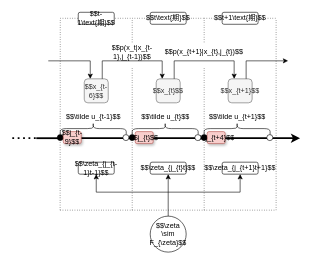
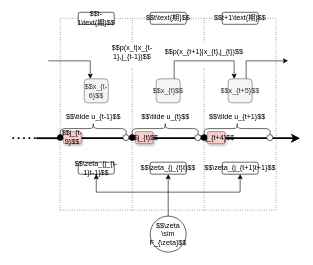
- <mxCell id="41" value="" style="endArrow=classic;html=1;rounded=0;entryX=0.25;entryY=0;entryDx=0;entryDy=0;exitX=0.75;exitY=0;exitDx=0;exitDy=0;" parent="37" source="38" target="39" edge="1"><mxGeometry width="50" height="50" relative="1" as="geometry"><mxPoint x="40" y="30" as="sourcePoint" /><mxPoint x="160" y="30" as="targetPoint" /><Array as="points"><mxPoint x="50" y="30" /><mxPoint x="150" y="30" /></Array></mxGeometry></mxCell>
- <mxCell id="40" value="$$x_{t+1}$$" style="rounded=1;whiteSpace=wrap;html=1;fillColor=#f5f5f5;strokeColor=#666666;fontColor=#333333;" parent="37" vertex="1"><mxGeometry x="260" y="60" width="40" height="40" as="geometry" /></mxCell>
+ <mxCell id="40" value="$$x_{t+5}$$" style="rounded=1;whiteSpace=wrap;html=1;fillColor=#f5f5f5;strokeColor=#666666;fontColor=#333333;" parent="37" vertex="1"><mxGeometry x="260" y="60" width="40" height="40" as="geometry" /></mxCell>
